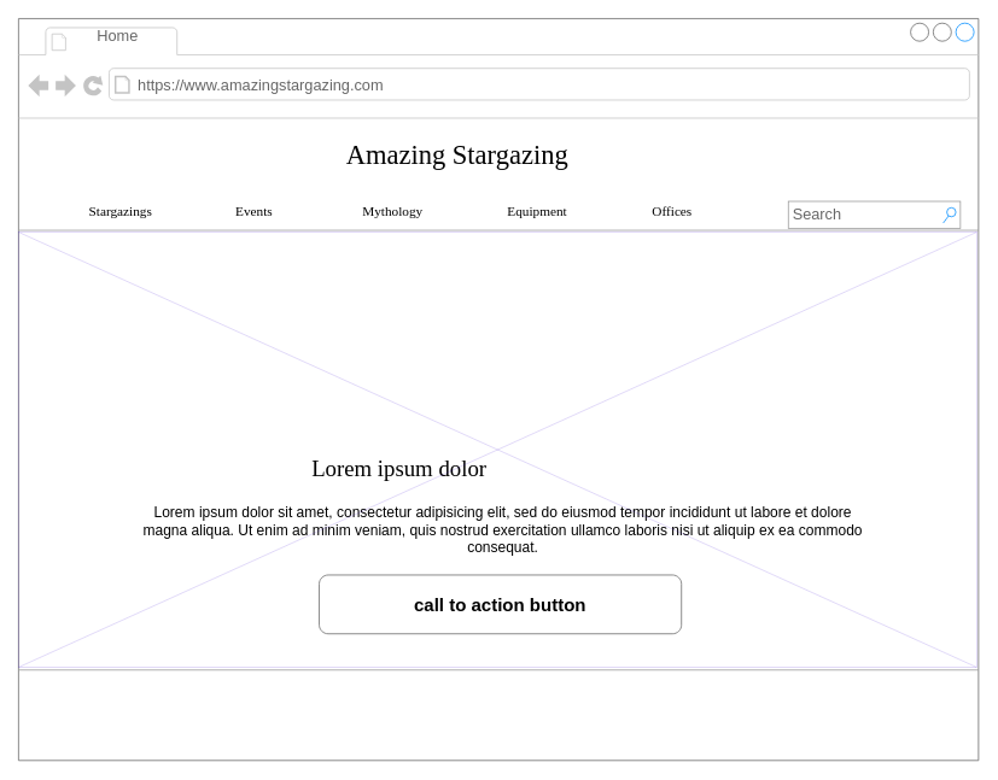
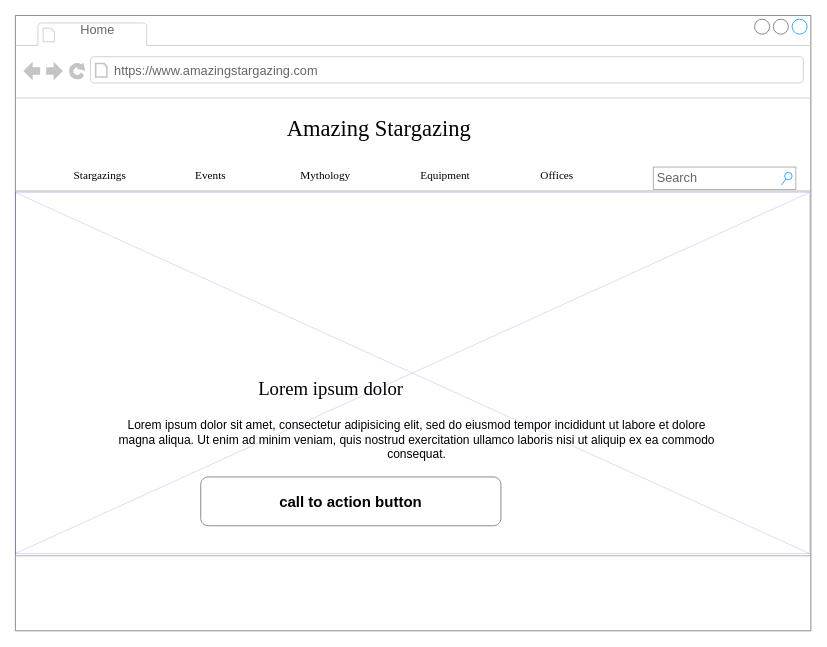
- <mxCell id="14" value="&lt;font color=&quot;#000000&quot;&gt;&lt;span style=&quot;font-size: 20px;&quot;&gt;call to action button&lt;/span&gt;&lt;/font&gt;" style="strokeWidth=1;shadow=0;dashed=0;align=center;html=1;shape=mxgraph.mockup.buttons.button;strokeColor=#666666;fontColor=#ffffff;mainText=;buttonStyle=round;fontSize=17;fontStyle=1;fillColor=#FFFFFF;whiteSpace=wrap;rounded=0;glass=0;sketch=0;fillStyle=auto;" parent="2" vertex="1"><mxGeometry x="332" y="615" width="400" height="65" as="geometry" /></mxCell>
+ <mxCell id="14" value="&lt;font color=&quot;#000000&quot;&gt;&lt;span style=&quot;font-size: 20px;&quot;&gt;call to action button&lt;/span&gt;&lt;/font&gt;" style="strokeWidth=1;shadow=0;dashed=0;align=center;html=1;shape=mxgraph.mockup.buttons.button;strokeColor=#666666;fontColor=#ffffff;mainText=;buttonStyle=round;fontSize=17;fontStyle=1;fillColor=#FFFFFF;whiteSpace=wrap;rounded=0;glass=0;sketch=0;fillStyle=auto;" parent="2" vertex="1"><mxGeometry x="247" y="615" width="400" height="65" as="geometry" /></mxCell>
